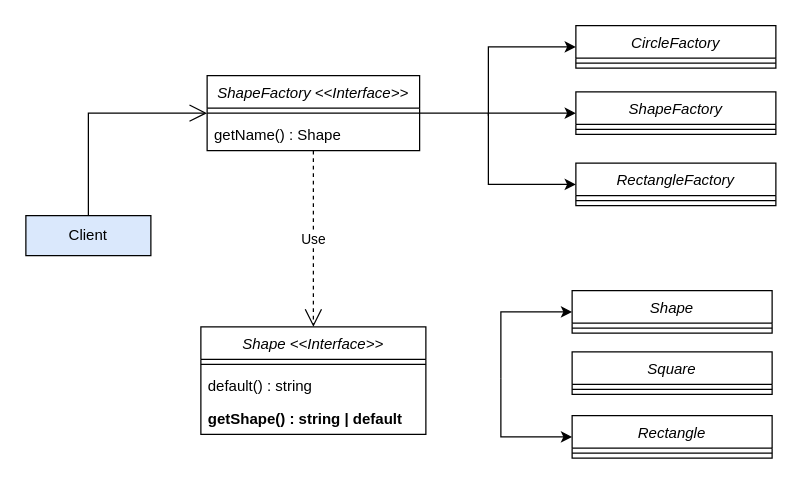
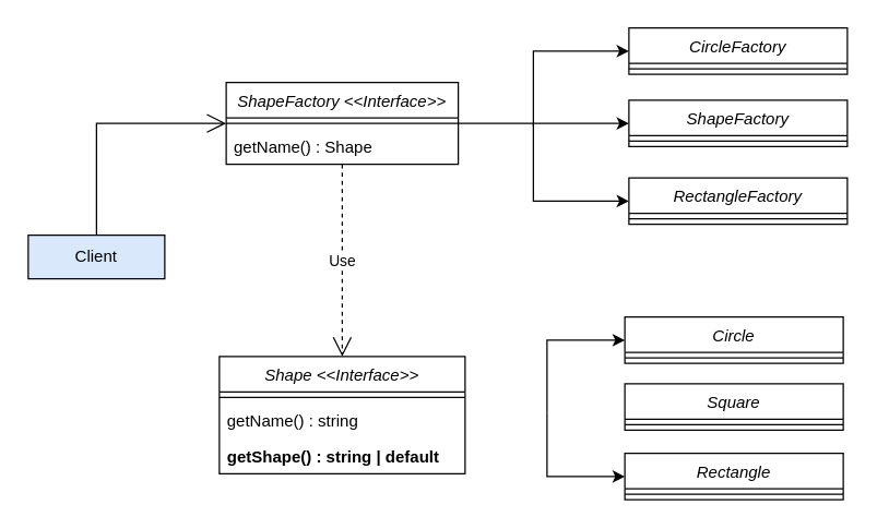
- <mxCell id="20" value="Shape" style="swimlane;fontStyle=2;align=center;verticalAlign=top;childLayout=stackLayout;horizontal=1;startSize=26;horizontalStack=0;resizeParent=1;resizeLast=0;collapsible=1;marginBottom=0;rounded=0;shadow=0;strokeWidth=1;" vertex="1" parent="1"><mxGeometry x="457" y="232" width="160" height="34" as="geometry"><mxRectangle x="230" y="140" width="160" height="26" as="alternateBounds" /></mxGeometry></mxCell>
+ <mxCell id="20" value="Circle" style="swimlane;fontStyle=2;align=center;verticalAlign=top;childLayout=stackLayout;horizontal=1;startSize=26;horizontalStack=0;resizeParent=1;resizeLast=0;collapsible=1;marginBottom=0;rounded=0;shadow=0;strokeWidth=1;" vertex="1" parent="1"><mxGeometry x="457" y="232" width="160" height="34" as="geometry"><mxRectangle x="230" y="140" width="160" height="26" as="alternateBounds" /></mxGeometry></mxCell>
- <mxCell id="16" value="default() : string" style="text;align=left;verticalAlign=top;spacingLeft=4;spacingRight=4;overflow=hidden;rotatable=0;points=[[0,0.5],[1,0.5]];portConstraint=eastwest;" vertex="1" parent="14"><mxGeometry y="34" width="180" height="26" as="geometry" /></mxCell>
+ <mxCell id="16" value="getName() : string" style="text;align=left;verticalAlign=top;spacingLeft=4;spacingRight=4;overflow=hidden;rotatable=0;points=[[0,0.5],[1,0.5]];portConstraint=eastwest;" vertex="1" parent="14"><mxGeometry y="34" width="180" height="26" as="geometry" /></mxCell>
